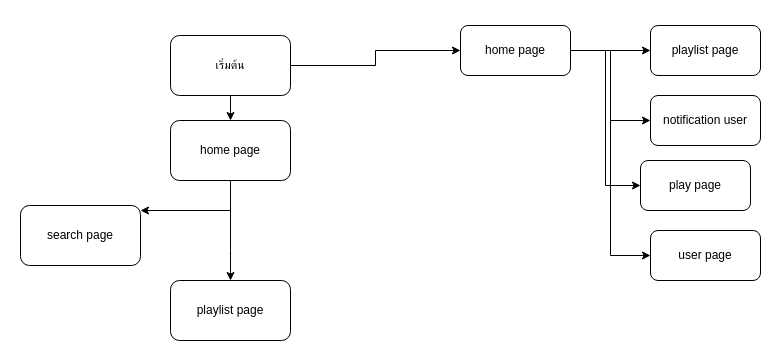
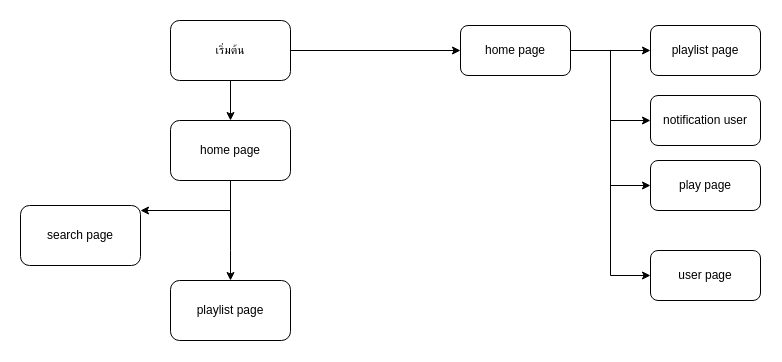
- <mxCell id="4" value="เริ่มต้น" style="rounded=1;whiteSpace=wrap;html=1;" vertex="1" parent="1"><mxGeometry x="170" y="35" width="120" height="60" as="geometry" /></mxCell>
+ <mxCell id="4" value="เริ่มต้น" style="rounded=1;whiteSpace=wrap;html=1;" vertex="1" parent="1"><mxGeometry x="170" y="20" width="120" height="60" as="geometry" /></mxCell>
- <mxCell id="12" value="play page" style="rounded=1;whiteSpace=wrap;html=1;" vertex="1" parent="1"><mxGeometry x="640" y="160" width="110" height="50" as="geometry" /></mxCell>
+ <mxCell id="12" value="play page" style="rounded=1;whiteSpace=wrap;html=1;" vertex="1" parent="1"><mxGeometry x="650" y="160" width="110" height="50" as="geometry" /></mxCell>
- <mxCell id="13" value="user page" style="rounded=1;whiteSpace=wrap;html=1;" vertex="1" parent="1"><mxGeometry x="650" y="230" width="110" height="50" as="geometry" /></mxCell>
+ <mxCell id="13" value="user page" style="rounded=1;whiteSpace=wrap;html=1;" vertex="1" parent="1"><mxGeometry x="650" y="250" width="110" height="50" as="geometry" /></mxCell>
